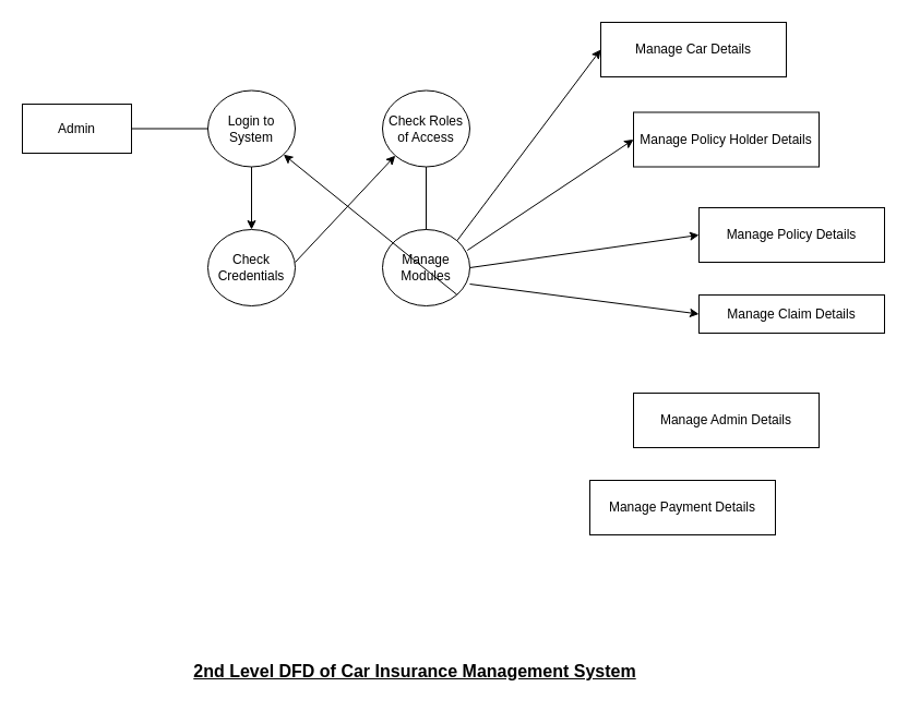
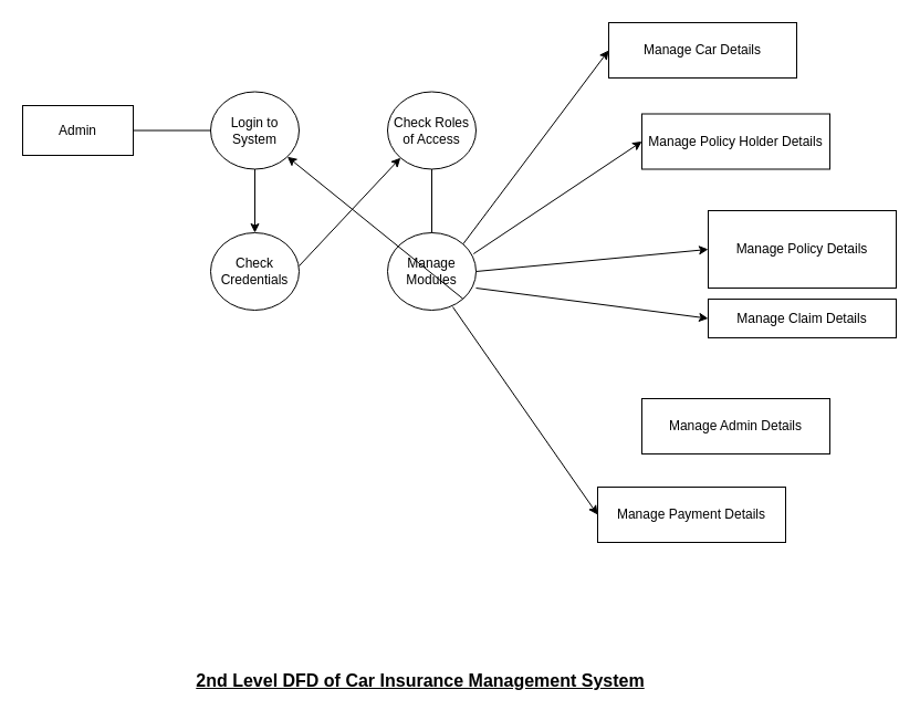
- <mxCell id="11" value="Manage Policy Details" style="html=1;dashed=0;whiteSpace=wrap;" parent="1" vertex="1"><mxGeometry x="640" y="190" width="170" height="50" as="geometry" /></mxCell>
+ <mxCell id="11" value="Manage Policy Details" style="html=1;dashed=0;whiteSpace=wrap;" parent="1" vertex="1"><mxGeometry x="640" y="190" width="170" height="70" as="geometry" /></mxCell>
+ <mxCell id="22" value="" style="endArrow=classic;html=1;rounded=0;entryX=0;entryY=0.5;entryDx=0;entryDy=0;exitX=0.737;exitY=0.958;exitDx=0;exitDy=0;exitPerimeter=0;" parent="1" source="6" target="8" edge="1"><mxGeometry width="50" height="50" relative="1" as="geometry"><mxPoint x="420" y="290" as="sourcePoint" /><mxPoint x="470" y="240" as="targetPoint" /></mxGeometry></mxCell>
